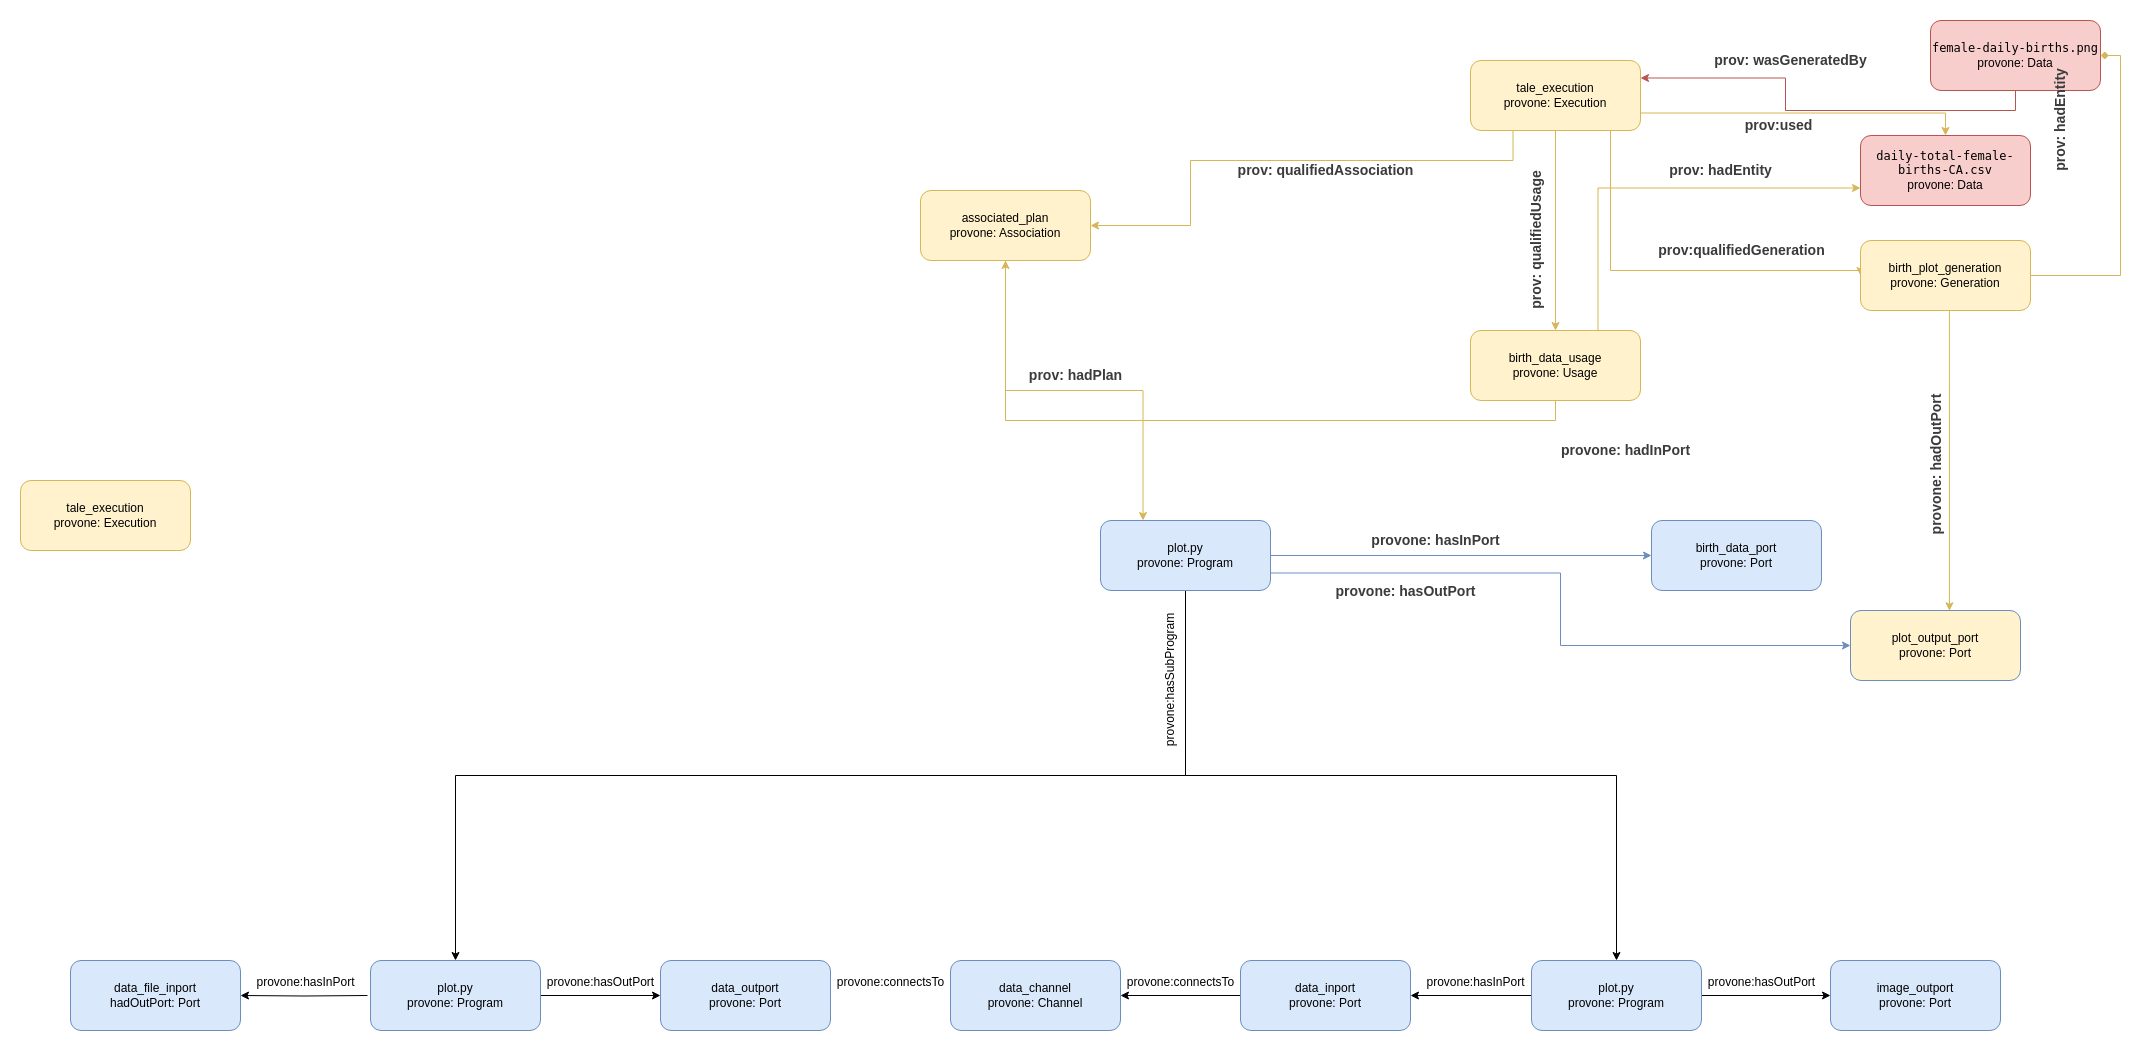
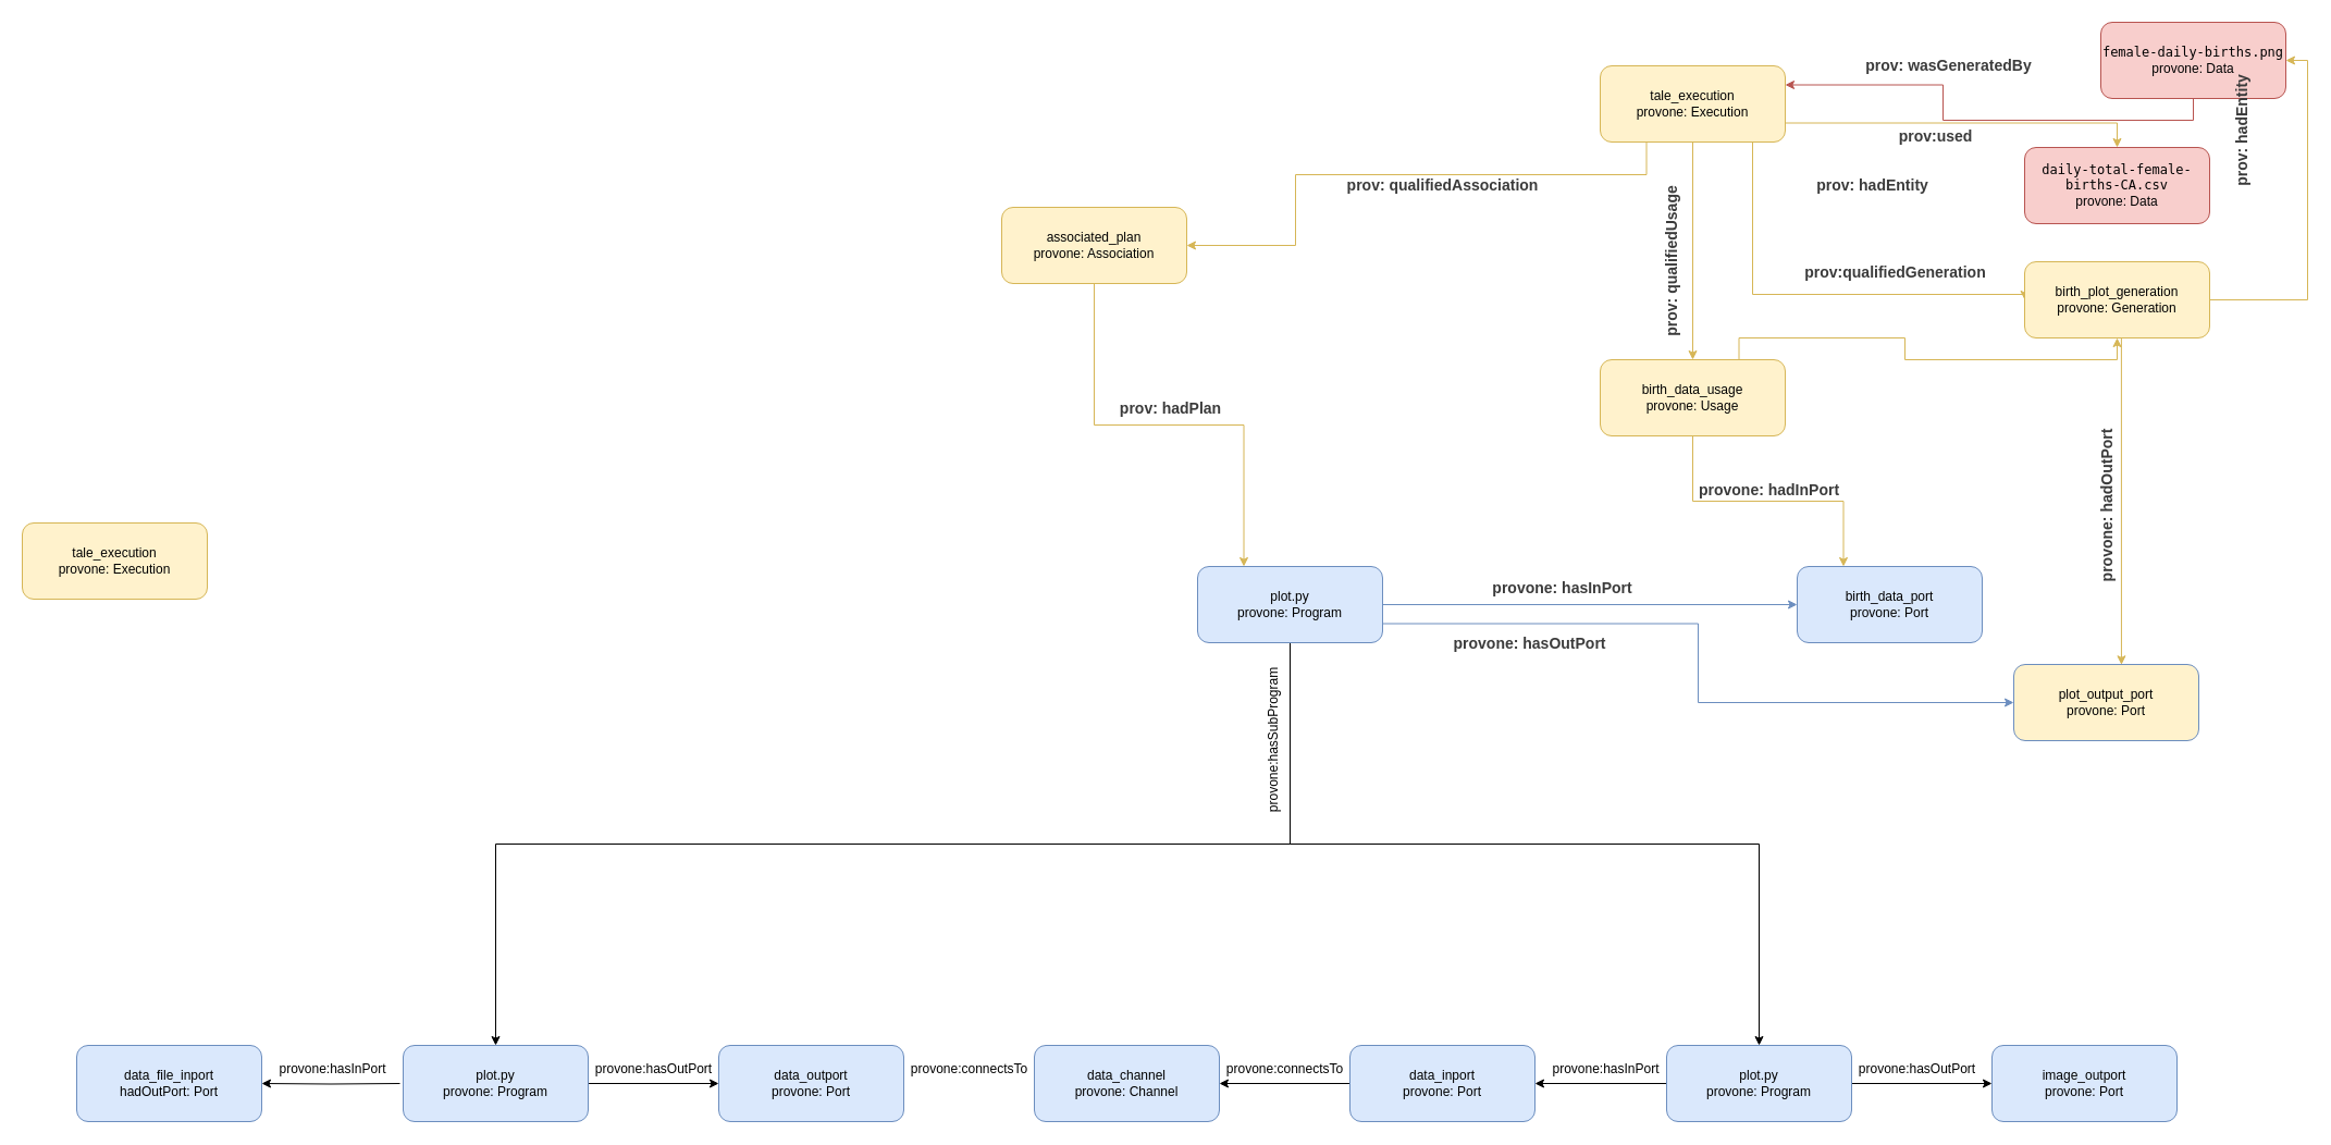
- <mxCell id="35" style="edgeStyle=orthogonalEdgeStyle;rounded=0;orthogonalLoop=1;jettySize=auto;html=1;exitX=1;exitY=0.5;exitDx=0;exitDy=0;entryX=1;entryY=0.5;entryDx=0;entryDy=0;fillColor=#fff2cc;strokeColor=#d6b656;endArrow=diamond;" parent="1" source="36" target="26" edge="1"><mxGeometry relative="1" as="geometry" /></mxCell>
+ <mxCell id="35" style="edgeStyle=orthogonalEdgeStyle;rounded=0;orthogonalLoop=1;jettySize=auto;html=1;exitX=1;exitY=0.5;exitDx=0;exitDy=0;entryX=1;entryY=0.5;entryDx=0;entryDy=0;fillColor=#fff2cc;strokeColor=#d6b656;" parent="1" source="36" target="26" edge="1"><mxGeometry relative="1" as="geometry" /></mxCell>
- <mxCell id="22" style="edgeStyle=orthogonalEdgeStyle;rounded=0;orthogonalLoop=1;jettySize=auto;html=1;exitX=0.75;exitY=0;exitDx=0;exitDy=0;entryX=0;entryY=0.75;entryDx=0;entryDy=0;fillColor=#fff2cc;strokeColor=#d6b656;" parent="1" source="23" target="24" edge="1"><mxGeometry relative="1" as="geometry" /></mxCell>
+ <mxCell id="22" style="edgeStyle=orthogonalEdgeStyle;rounded=0;orthogonalLoop=1;jettySize=auto;html=1;exitX=0.75;exitY=0;exitDx=0;exitDy=0;fillColor=#fff2cc;strokeColor=#d6b656;" parent="1" source="23" target="36" edge="1"><mxGeometry relative="1" as="geometry" /></mxCell>
- <mxCell id="21" style="edgeStyle=orthogonalEdgeStyle;rounded=0;orthogonalLoop=1;jettySize=auto;html=1;exitX=0.5;exitY=1;exitDx=0;exitDy=0;fillColor=#fff2cc;strokeColor=#d6b656;" parent="1" source="23" target="8" edge="1"><mxGeometry relative="1" as="geometry" /></mxCell>
+ <mxCell id="21" style="edgeStyle=orthogonalEdgeStyle;rounded=0;orthogonalLoop=1;jettySize=auto;html=1;exitX=0.5;exitY=1;exitDx=0;exitDy=0;entryX=0.25;entryY=0;entryDx=0;entryDy=0;fillColor=#fff2cc;strokeColor=#d6b656;" parent="1" source="23" target="20" edge="1"><mxGeometry relative="1" as="geometry" /></mxCell>
